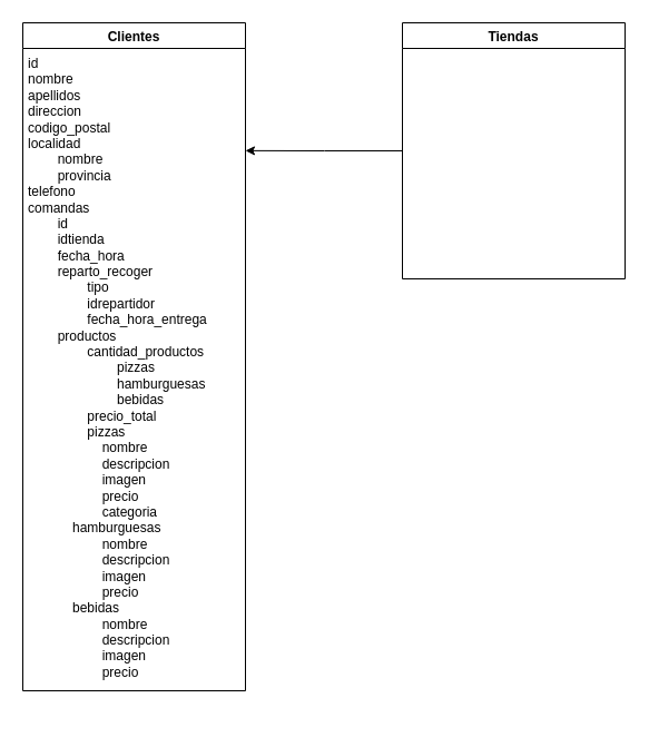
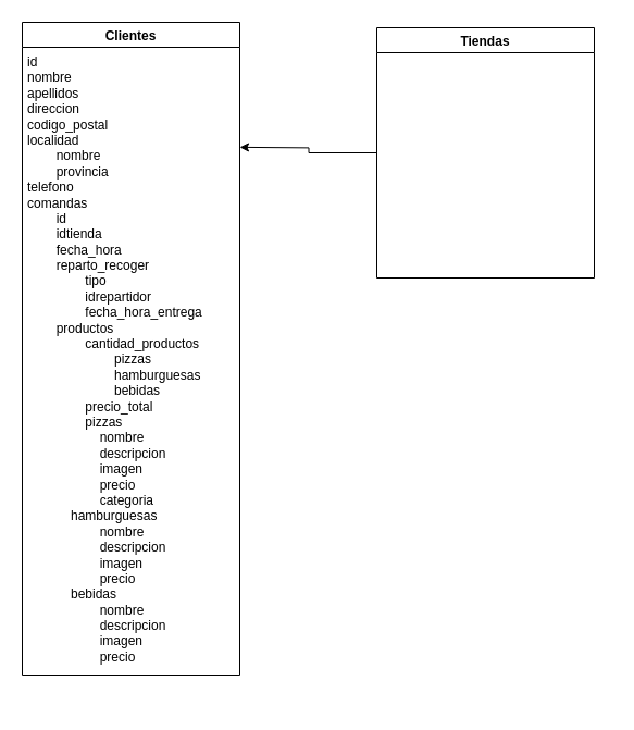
- <mxCell id="5" value="Tiendas" style="swimlane;" parent="1" vertex="1"><mxGeometry x="361" y="20" width="200" height="230" as="geometry" /></mxCell>
+ <mxCell id="5" value="Tiendas" style="swimlane;" parent="1" vertex="1"><mxGeometry x="346" y="25" width="200" height="230" as="geometry" /></mxCell>
